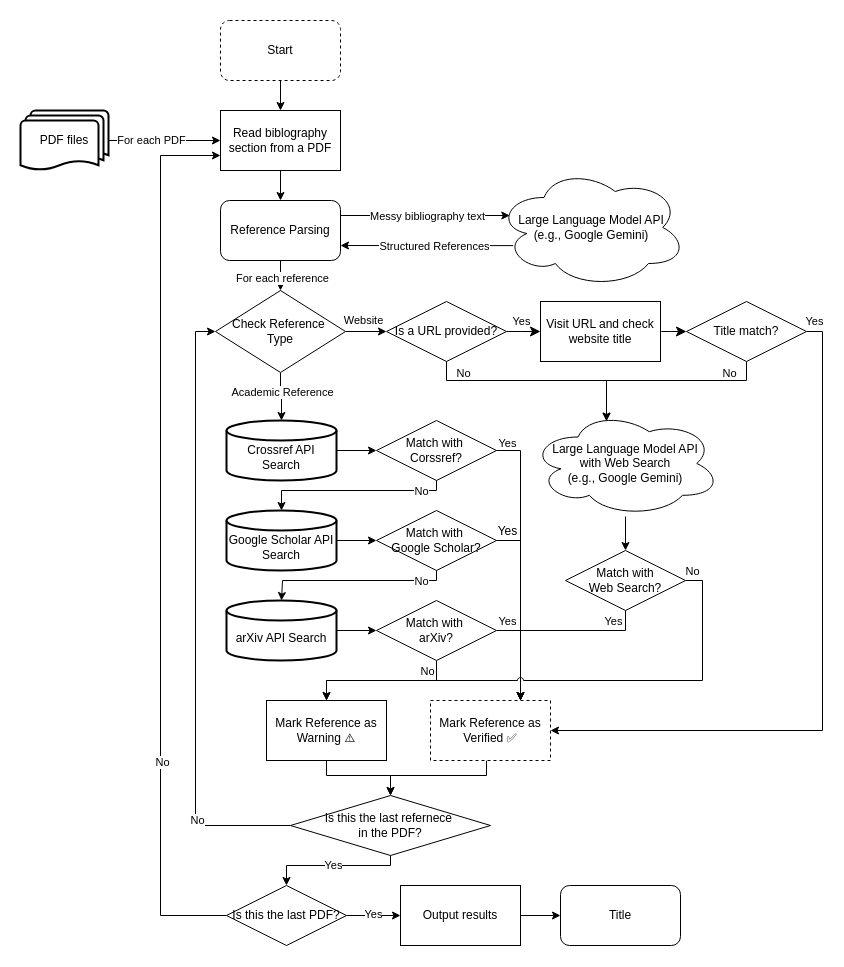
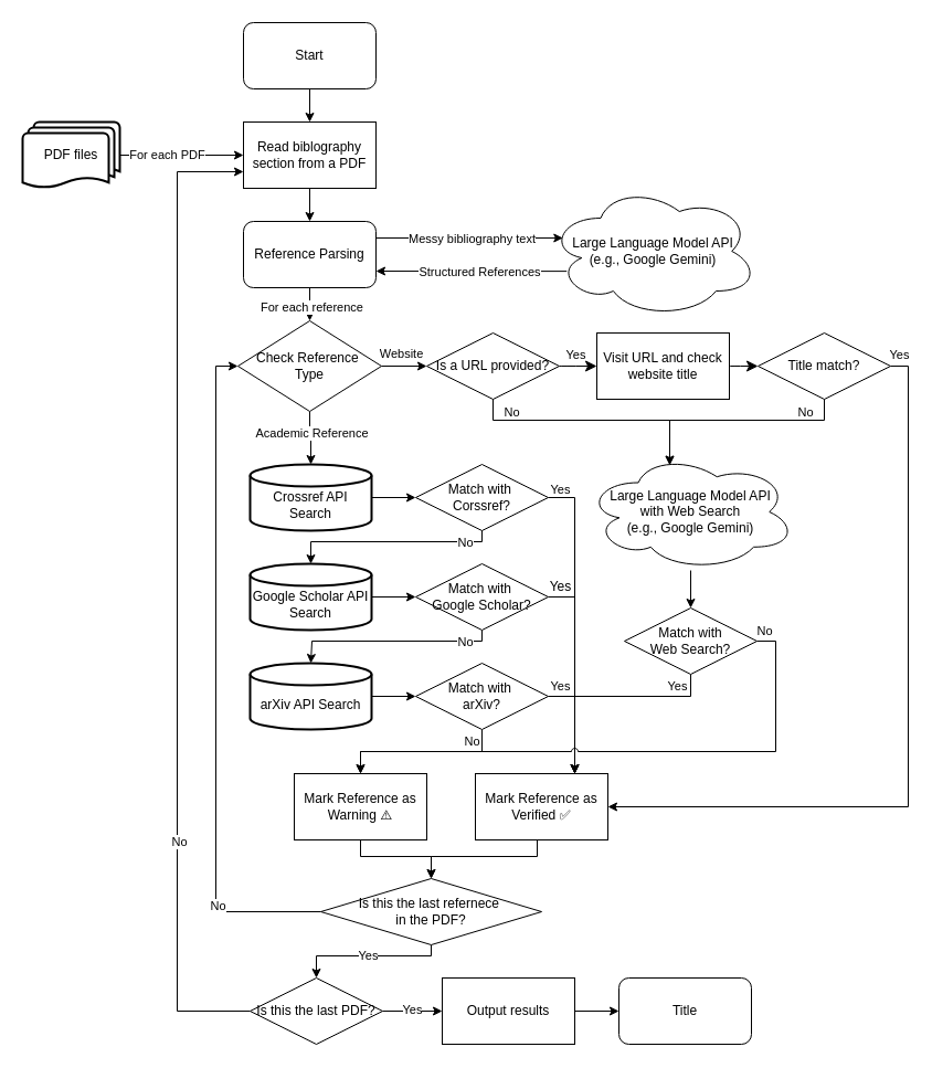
- <mxCell id="6" value="Start" style="rounded=1;whiteSpace=wrap;html=1;dashed=1;" parent="1" vertex="1"><mxGeometry x="220" y="20" width="120" height="60" as="geometry" /></mxCell>
+ <mxCell id="6" value="Start" style="rounded=1;whiteSpace=wrap;html=1;" parent="1" vertex="1"><mxGeometry x="220" y="20" width="120" height="60" as="geometry" /></mxCell>
- <mxCell id="34" value="Mark Reference as Verified ✅" style="rounded=0;whiteSpace=wrap;html=1;dashed=1;" parent="1" vertex="1"><mxGeometry x="430" y="700" width="120" height="60" as="geometry" /></mxCell>
+ <mxCell id="34" value="Mark Reference as Verified ✅" style="rounded=0;whiteSpace=wrap;html=1;" parent="1" vertex="1"><mxGeometry x="430" y="700" width="120" height="60" as="geometry" /></mxCell>
